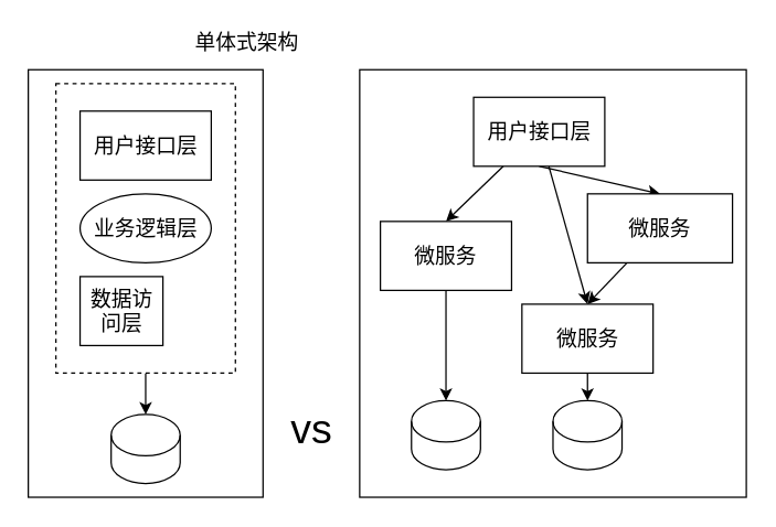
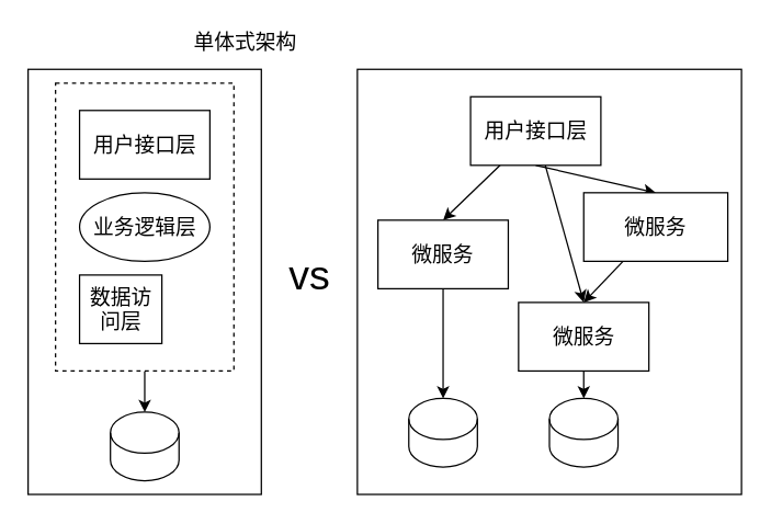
- <mxCell id="10" value="&lt;font style=&quot;font-size: 30px&quot;&gt;vs&lt;/font&gt;" style="text;html=1;align=center;verticalAlign=middle;resizable=0;points=[];autosize=1;strokeColor=none;fillColor=none;fontSize=15;" vertex="1" parent="1"><mxGeometry x="200" y="295" width="50" height="30" as="geometry" /></mxCell>
+ <mxCell id="10" value="&lt;font style=&quot;font-size: 30px&quot;&gt;vs&lt;/font&gt;" style="text;html=1;align=center;verticalAlign=middle;resizable=0;points=[];autosize=1;strokeColor=none;fillColor=none;fontSize=15;" vertex="1" parent="1"><mxGeometry x="200" y="185" width="50" height="30" as="geometry" /></mxCell>
